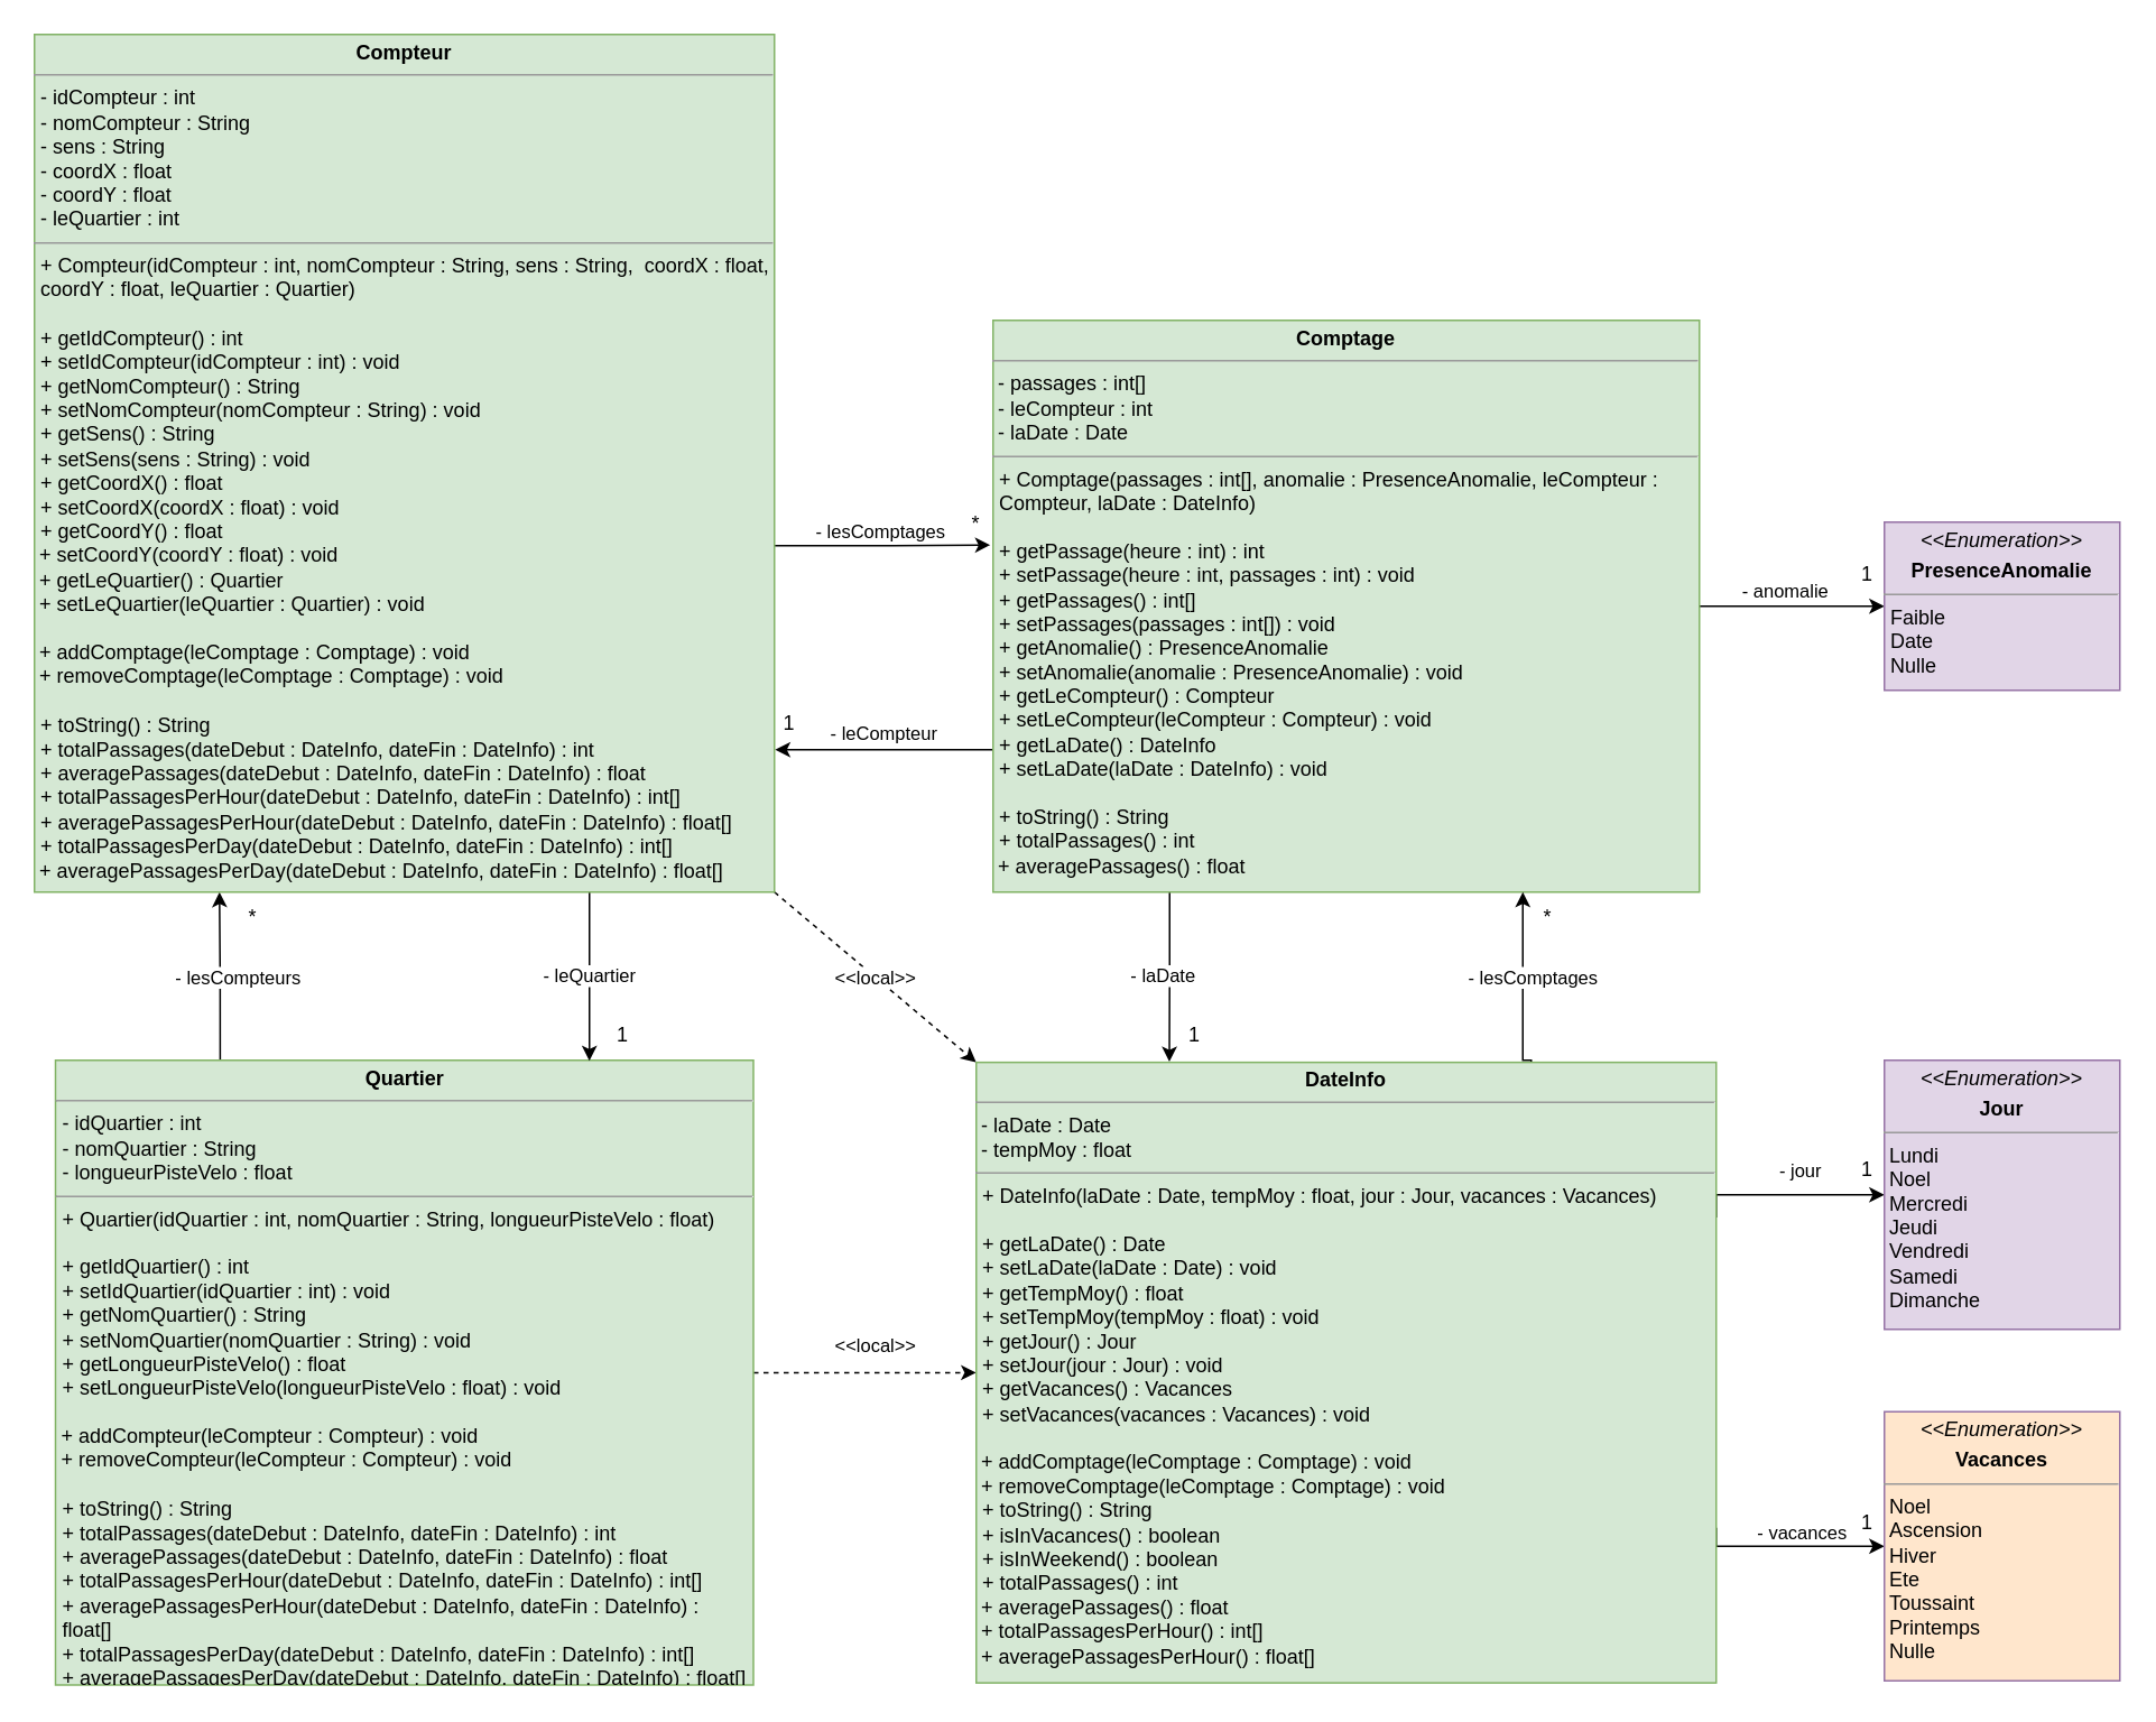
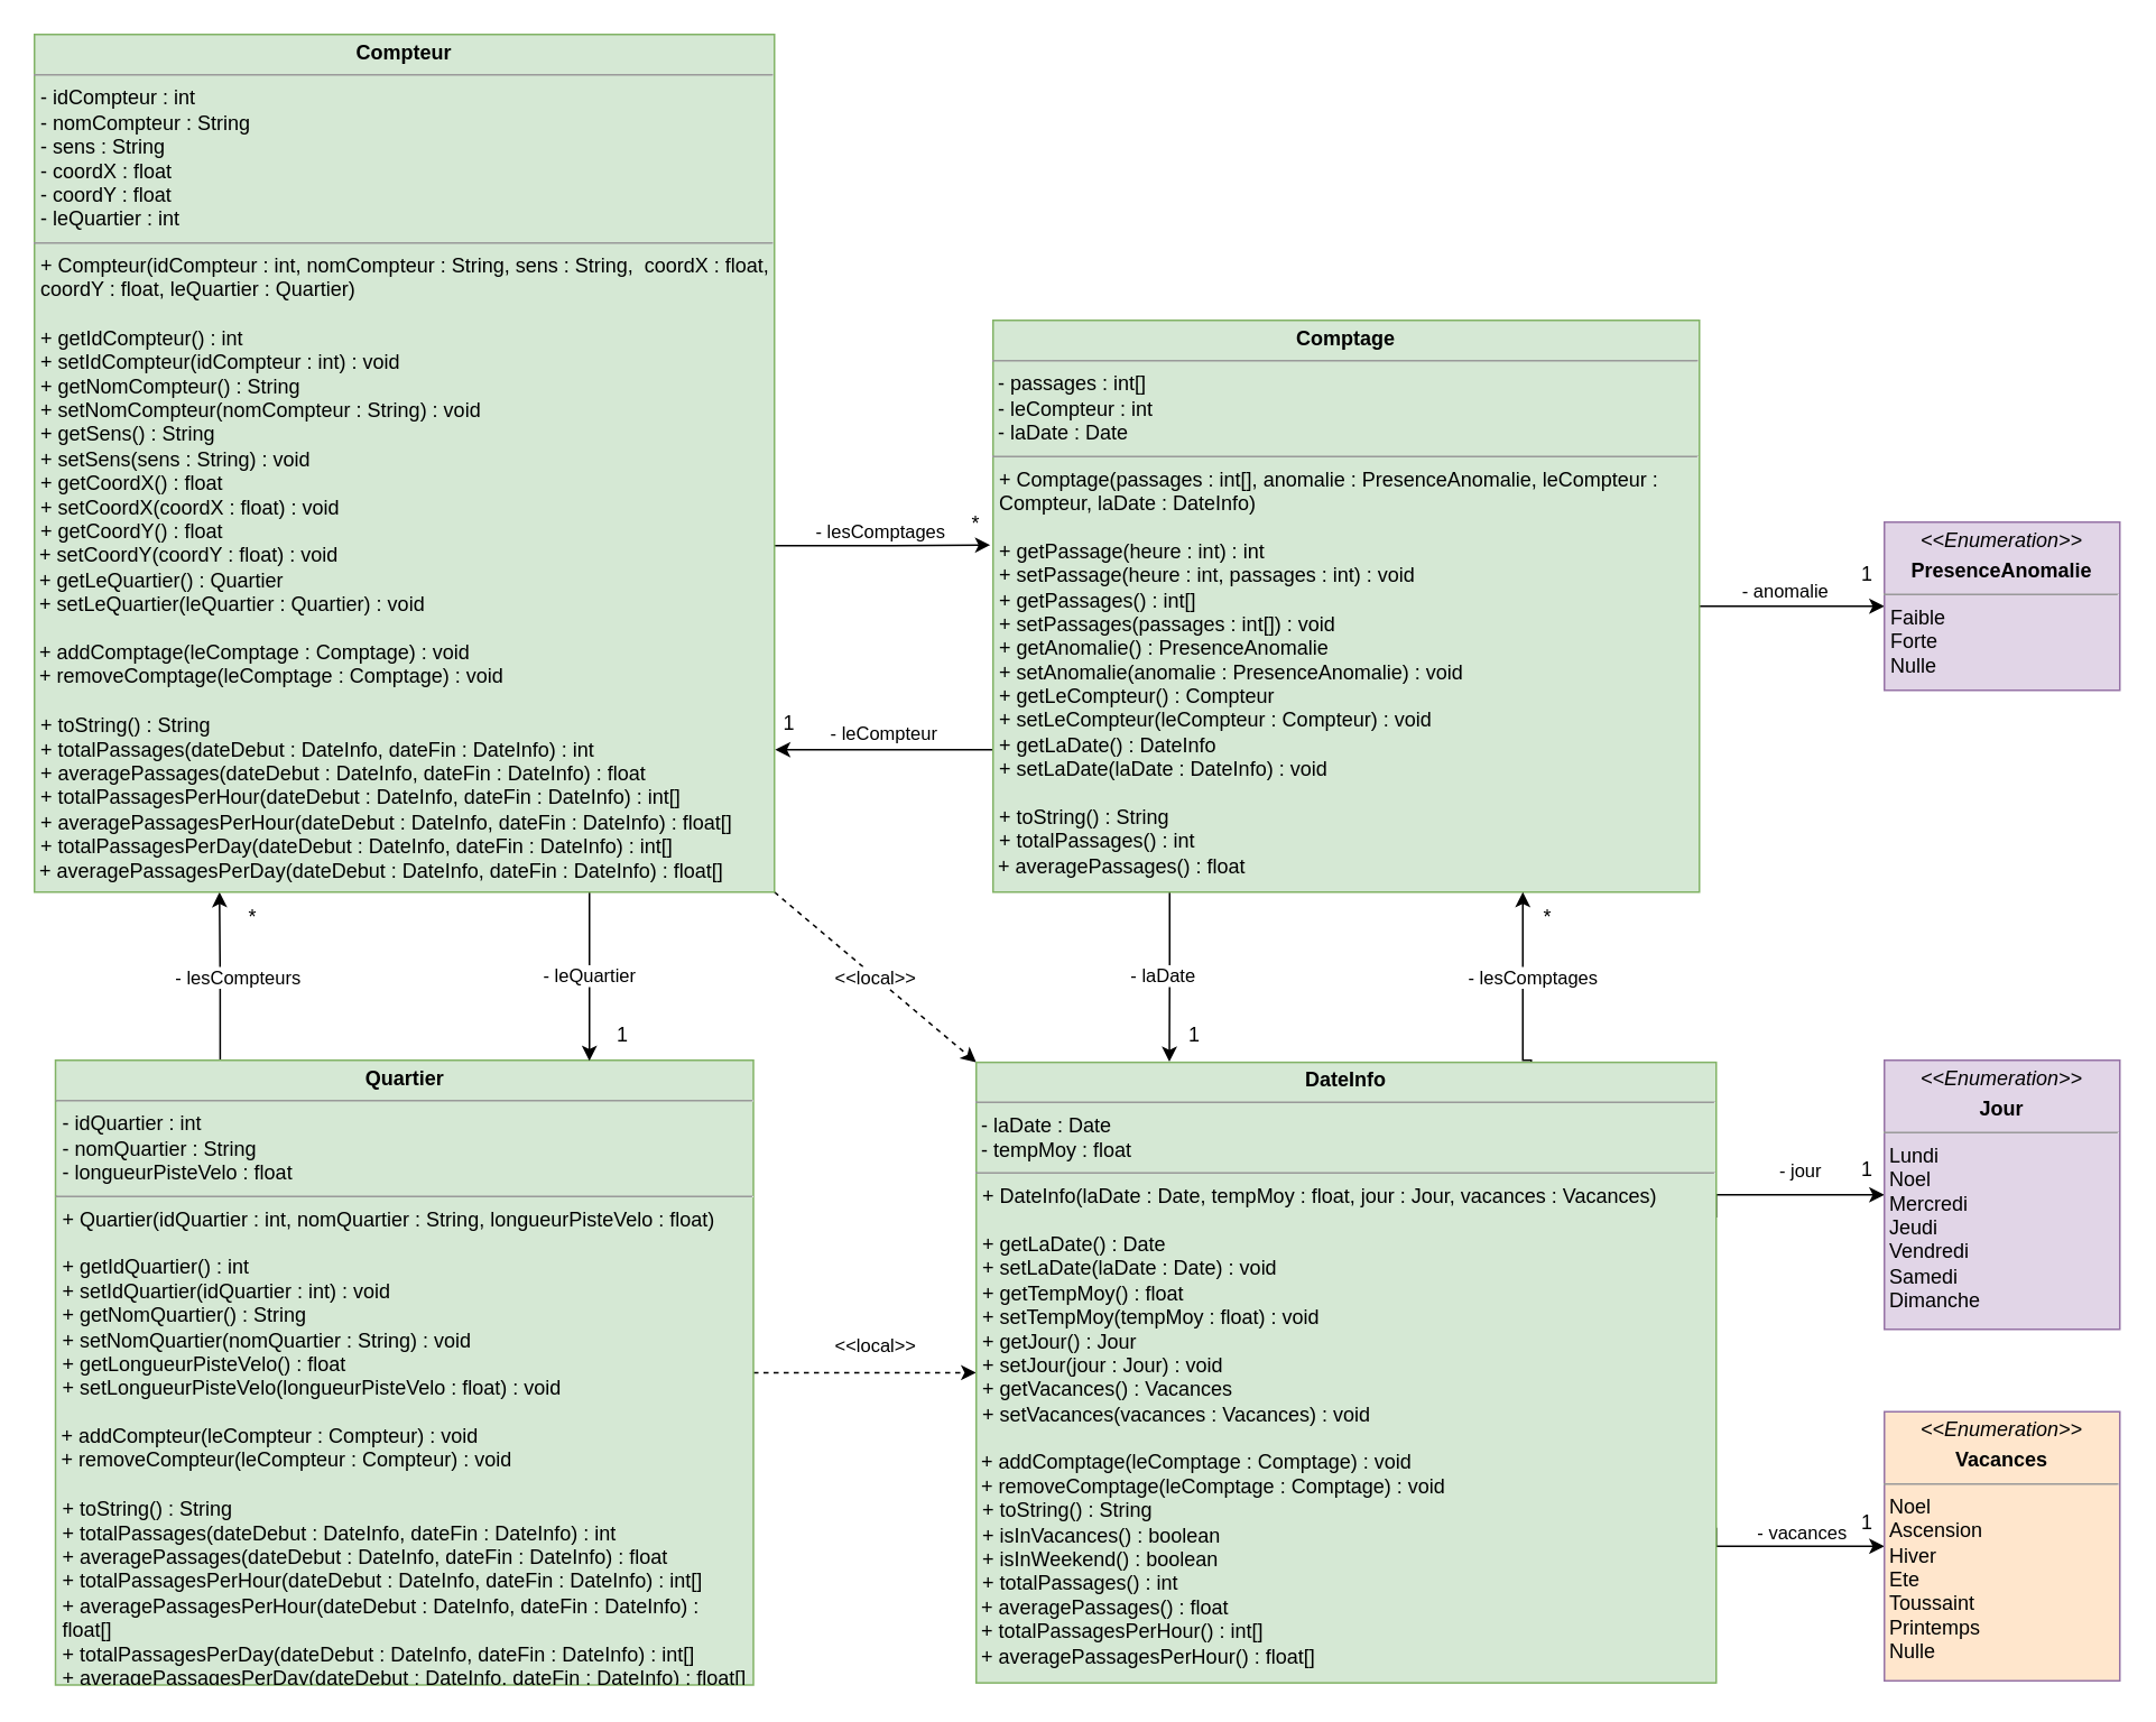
- <mxCell id="20" value="&lt;p style=&quot;margin:0px;margin-top:4px;text-align:center;&quot;&gt;&lt;i&gt;&amp;lt;&amp;lt;Enumeration&amp;gt;&amp;gt;&lt;/i&gt;&lt;/p&gt;&lt;p style=&quot;margin:0px;margin-top:4px;text-align:center;&quot;&gt;&lt;b&gt;PresenceAnomalie&lt;/b&gt;&lt;br&gt;&lt;/p&gt;&lt;hr size=&quot;1&quot;&gt;&lt;p style=&quot;margin:0px;margin-left:4px;&quot;&gt;Faible&lt;/p&gt;&lt;p style=&quot;margin:0px;margin-left:4px;&quot;&gt;Date&lt;/p&gt;&lt;p style=&quot;margin:0px;margin-left:4px;&quot;&gt;Nulle&lt;/p&gt;&lt;p style=&quot;margin:0px;margin-left:4px;&quot;&gt;&lt;br&gt;&lt;/p&gt;&lt;p style=&quot;margin:0px;margin-left:4px;&quot;&gt;&lt;br&gt;&lt;/p&gt;" style="verticalAlign=top;align=left;overflow=fill;fontSize=12;fontFamily=Helvetica;html=1;whiteSpace=wrap;fillColor=#e1d5e7;strokeColor=#9673a6;" parent="1" vertex="1"><mxGeometry x="1120" y="310" width="140" height="100" as="geometry" /></mxCell>
+ <mxCell id="20" value="&lt;p style=&quot;margin:0px;margin-top:4px;text-align:center;&quot;&gt;&lt;i&gt;&amp;lt;&amp;lt;Enumeration&amp;gt;&amp;gt;&lt;/i&gt;&lt;/p&gt;&lt;p style=&quot;margin:0px;margin-top:4px;text-align:center;&quot;&gt;&lt;b&gt;PresenceAnomalie&lt;/b&gt;&lt;br&gt;&lt;/p&gt;&lt;hr size=&quot;1&quot;&gt;&lt;p style=&quot;margin:0px;margin-left:4px;&quot;&gt;Faible&lt;/p&gt;&lt;p style=&quot;margin:0px;margin-left:4px;&quot;&gt;Forte&lt;/p&gt;&lt;p style=&quot;margin:0px;margin-left:4px;&quot;&gt;Nulle&lt;/p&gt;&lt;p style=&quot;margin:0px;margin-left:4px;&quot;&gt;&lt;br&gt;&lt;/p&gt;&lt;p style=&quot;margin:0px;margin-left:4px;&quot;&gt;&lt;br&gt;&lt;/p&gt;" style="verticalAlign=top;align=left;overflow=fill;fontSize=12;fontFamily=Helvetica;html=1;whiteSpace=wrap;fillColor=#e1d5e7;strokeColor=#9673a6;" parent="1" vertex="1"><mxGeometry x="1120" y="310" width="140" height="100" as="geometry" /></mxCell>
